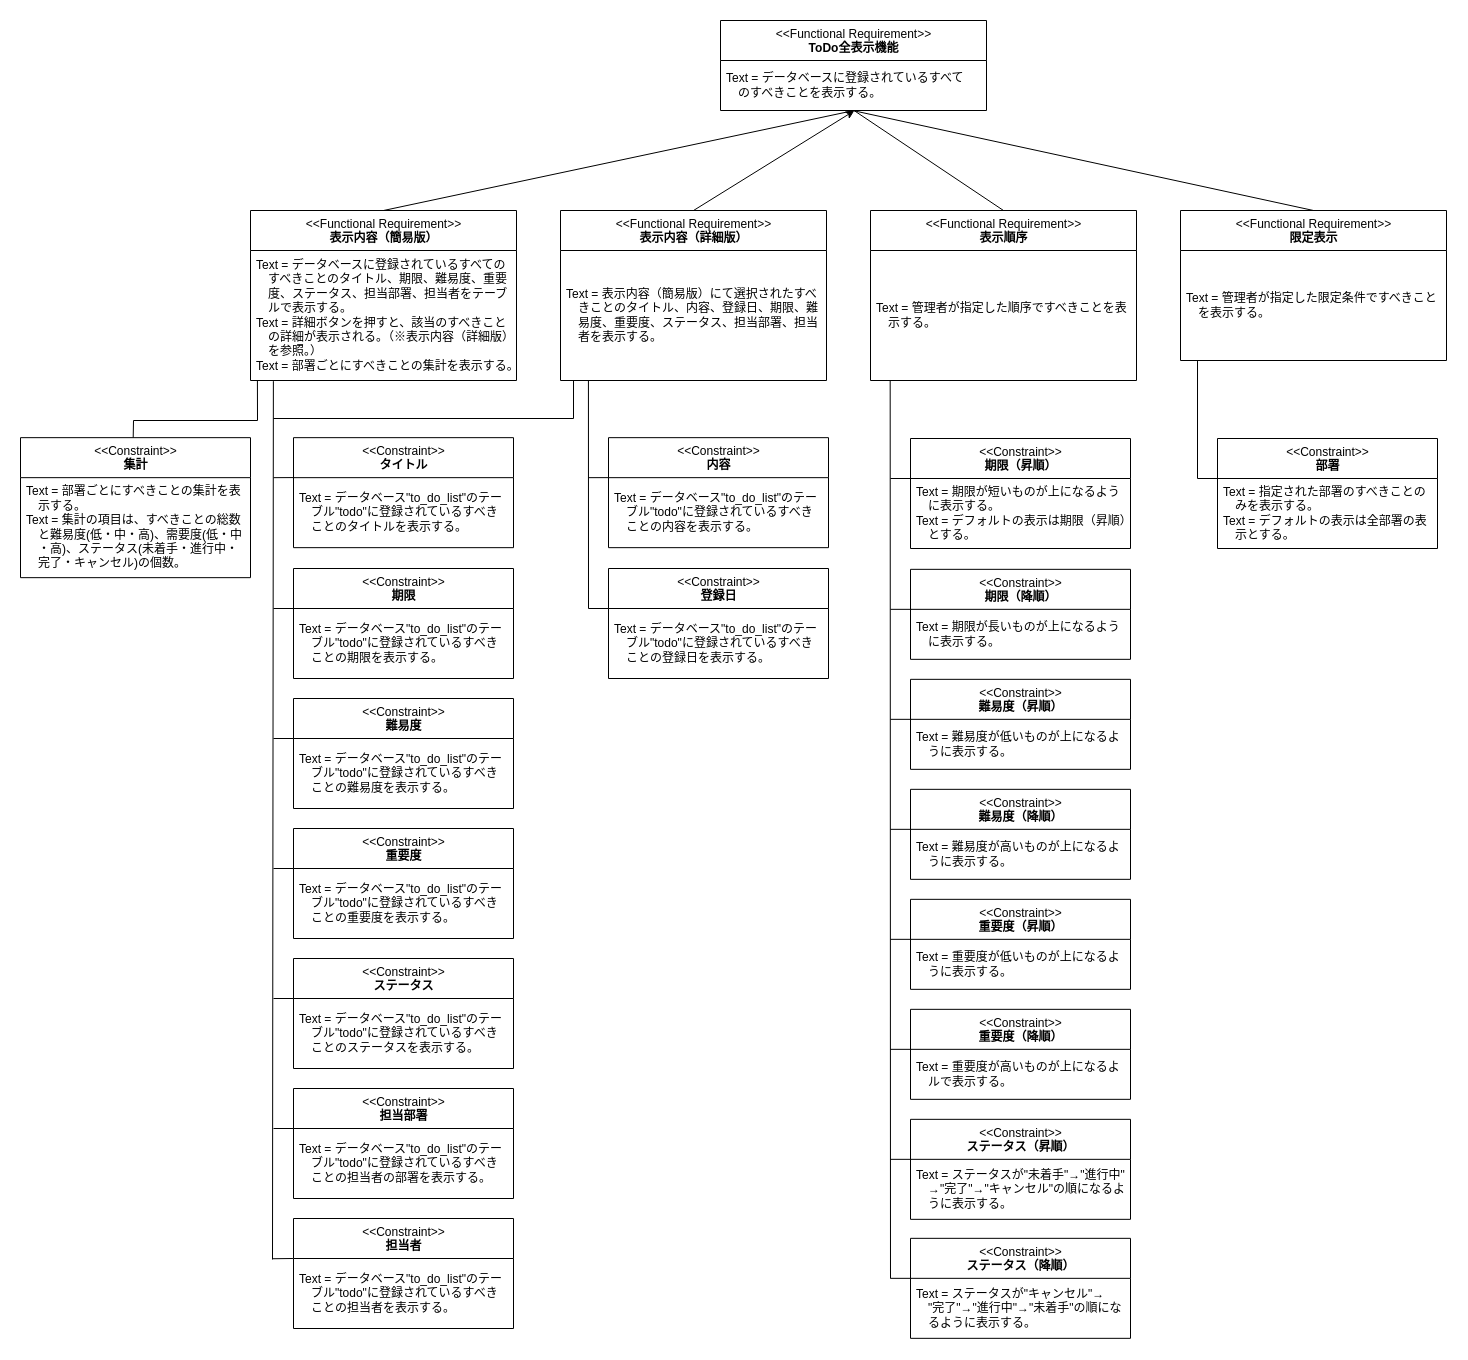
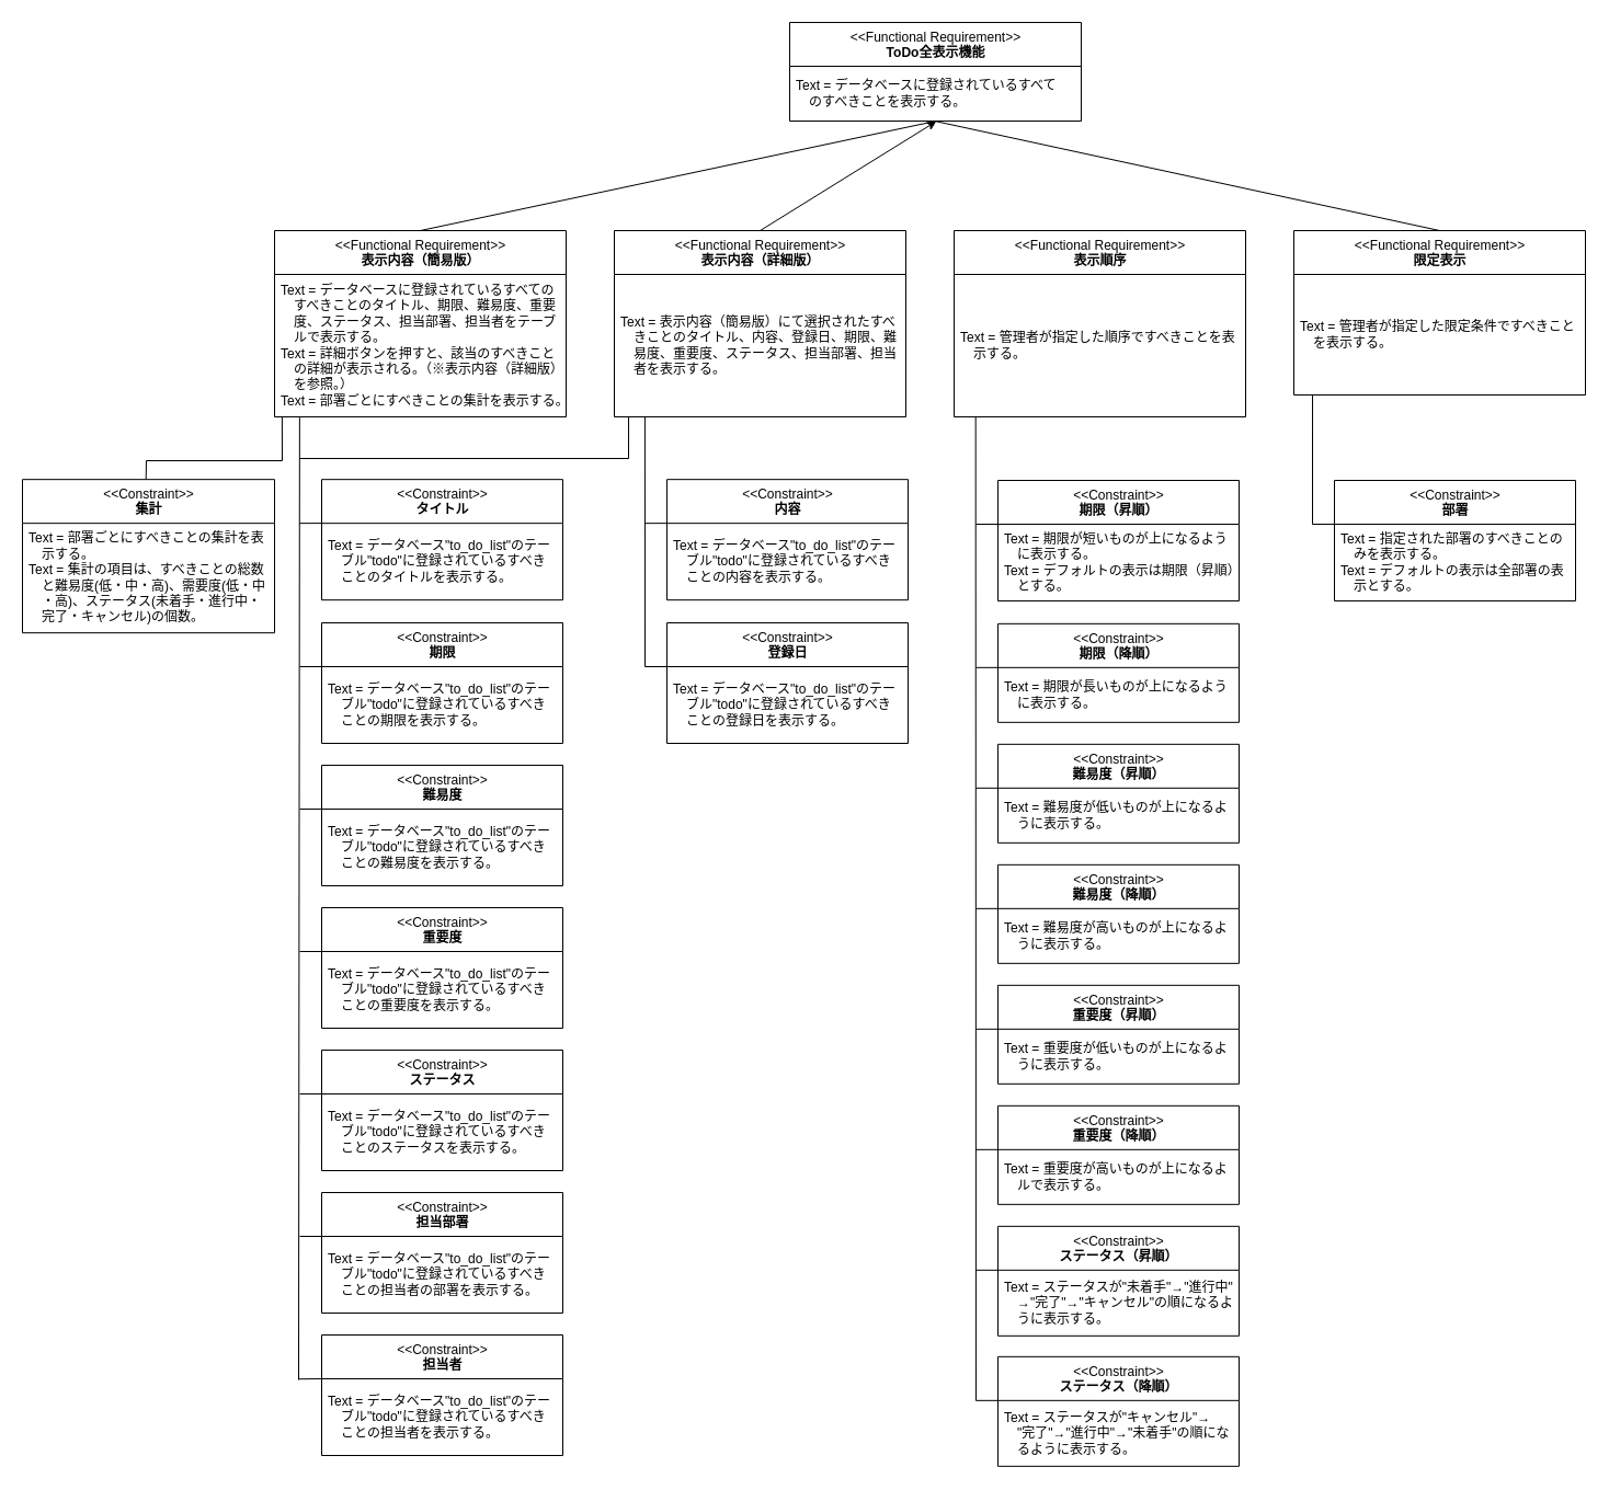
- <mxCell id="80" value="" style="endArrow=none;html=1;exitX=0.5;exitY=0;exitDx=0;exitDy=0;entryX=0.502;entryY=1;entryDx=0;entryDy=0;entryPerimeter=0;" parent="1" source="7" target="4" edge="1"><mxGeometry width="50" height="50" relative="1" as="geometry"><mxPoint x="810" y="260" as="sourcePoint" /><mxPoint x="721" y="91" as="targetPoint" /></mxGeometry></mxCell>
